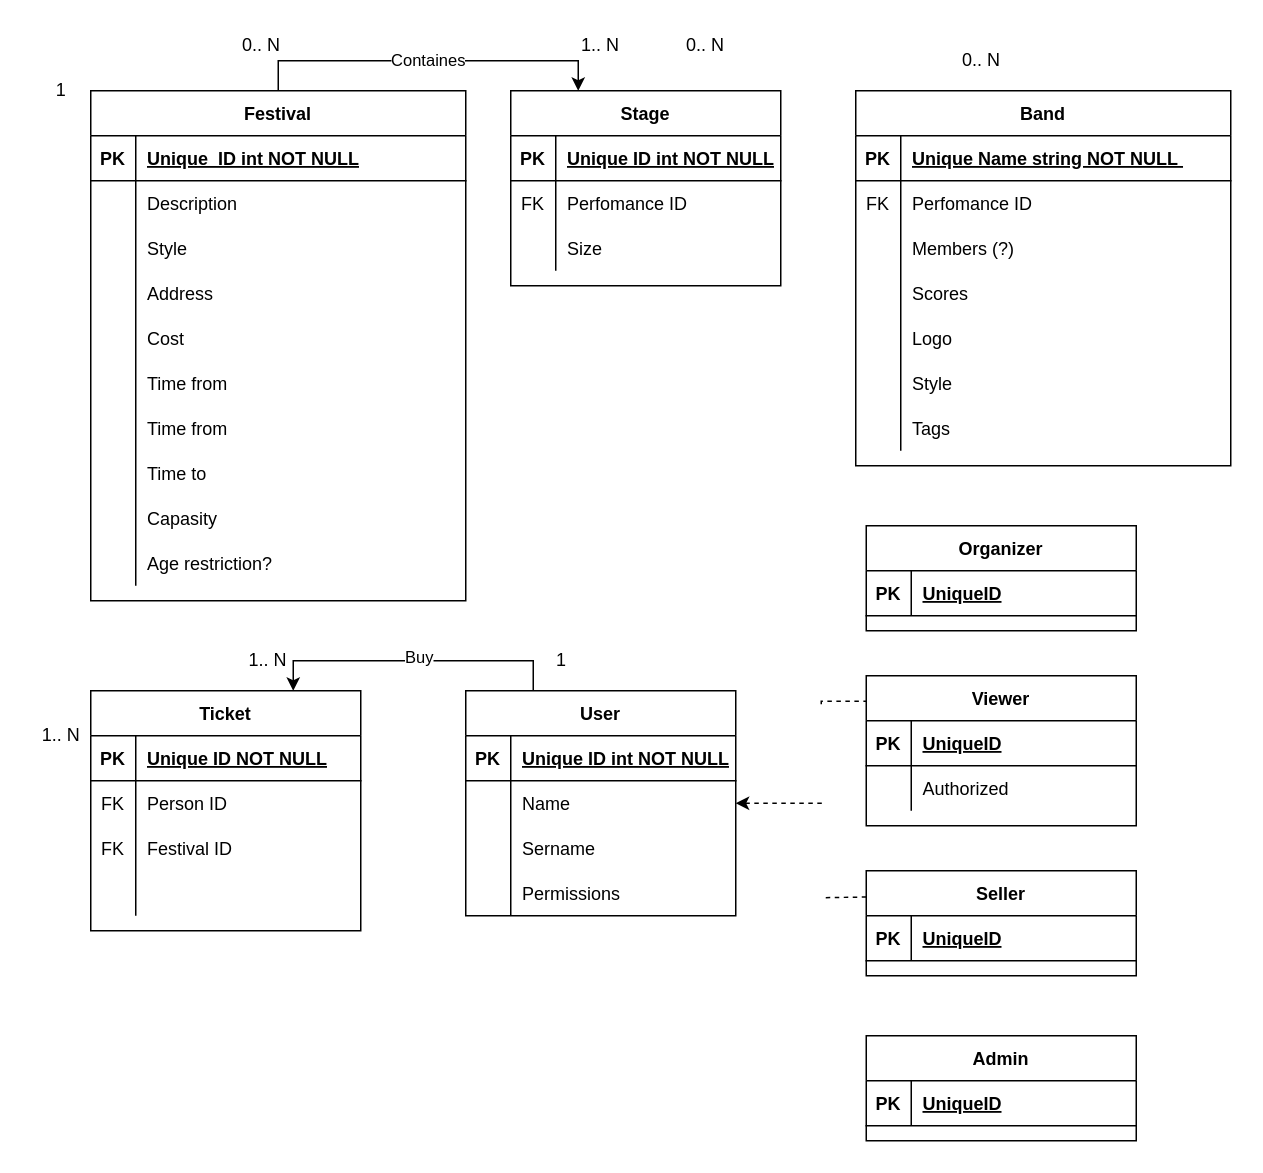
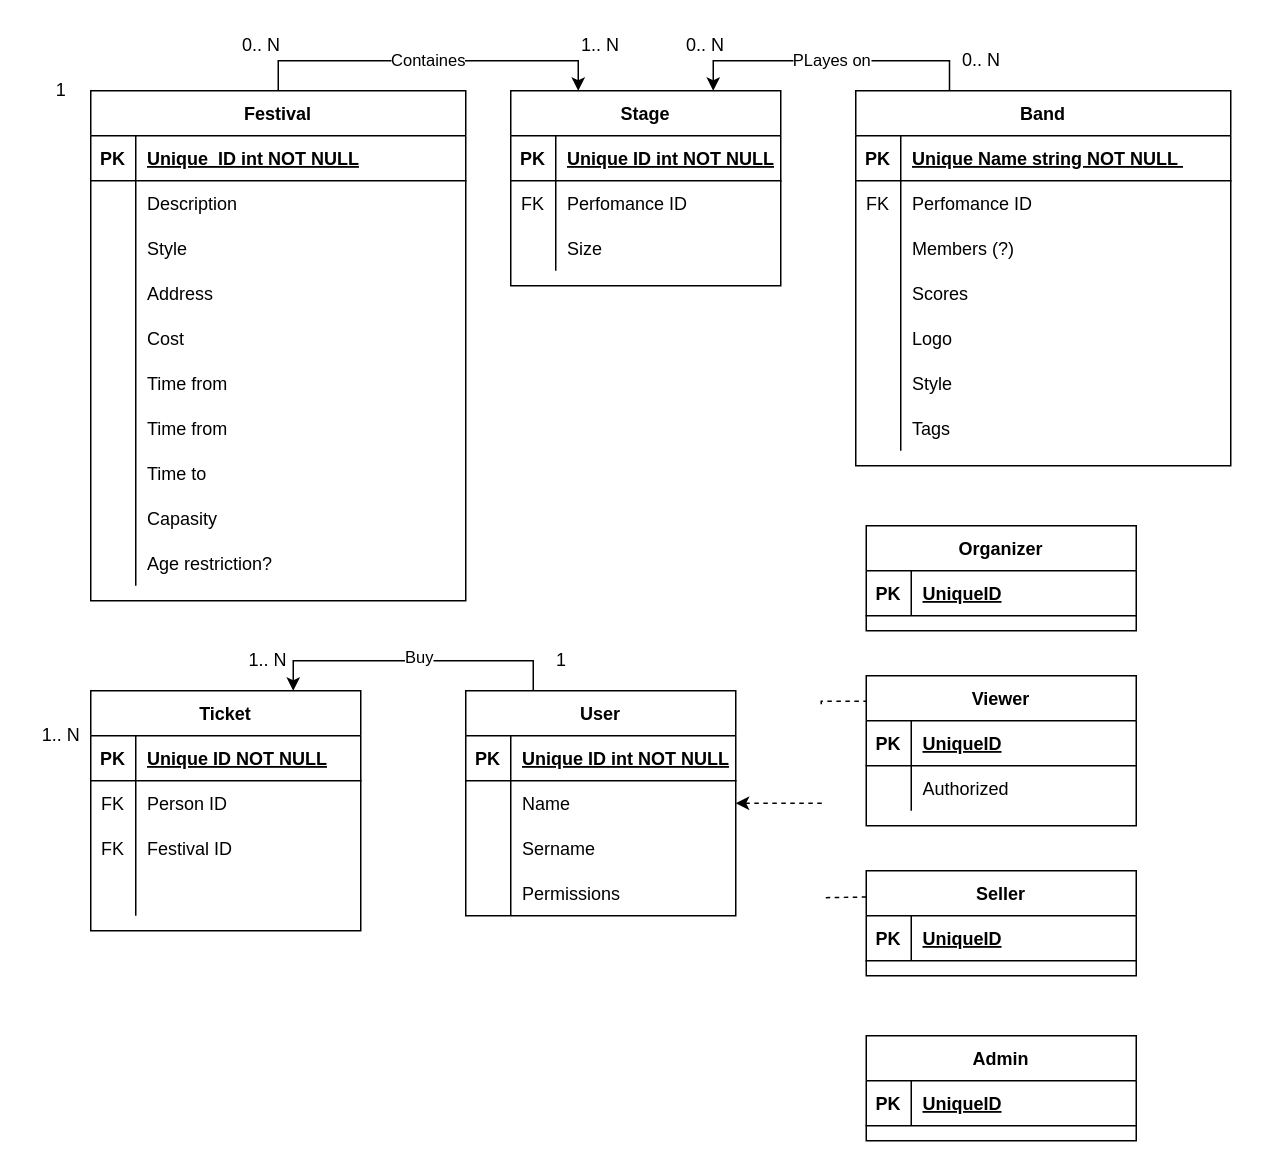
+ <mxCell id="34" value="PLayes on" style="edgeStyle=orthogonalEdgeStyle;rounded=0;orthogonalLoop=1;jettySize=auto;html=1;exitX=0.25;exitY=0;exitDx=0;exitDy=0;entryX=0.75;entryY=0;entryDx=0;entryDy=0;" parent="1" source="82" target="72" edge="1"><mxGeometry relative="1" as="geometry" /></mxCell>
